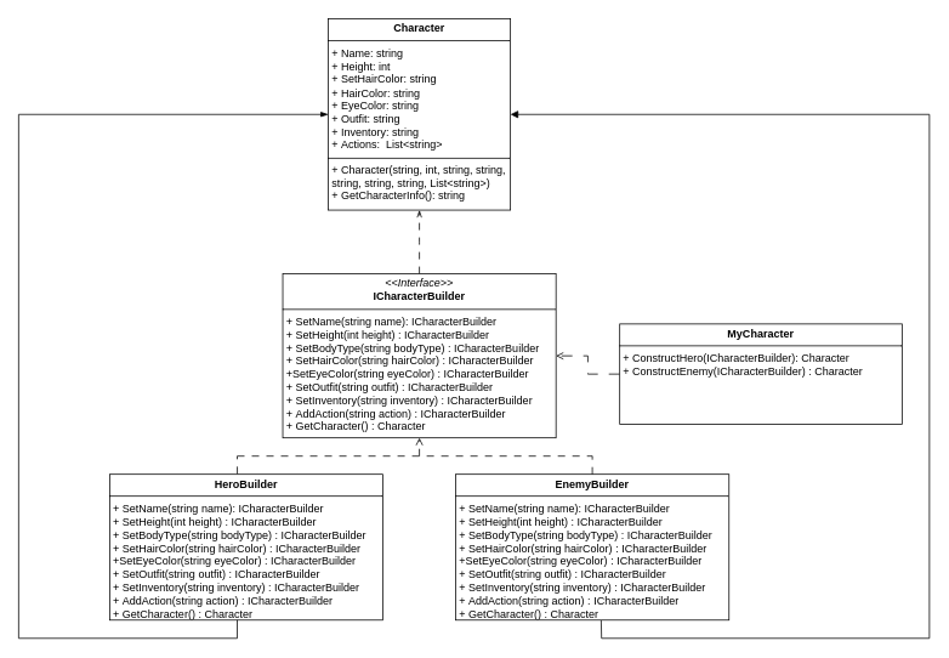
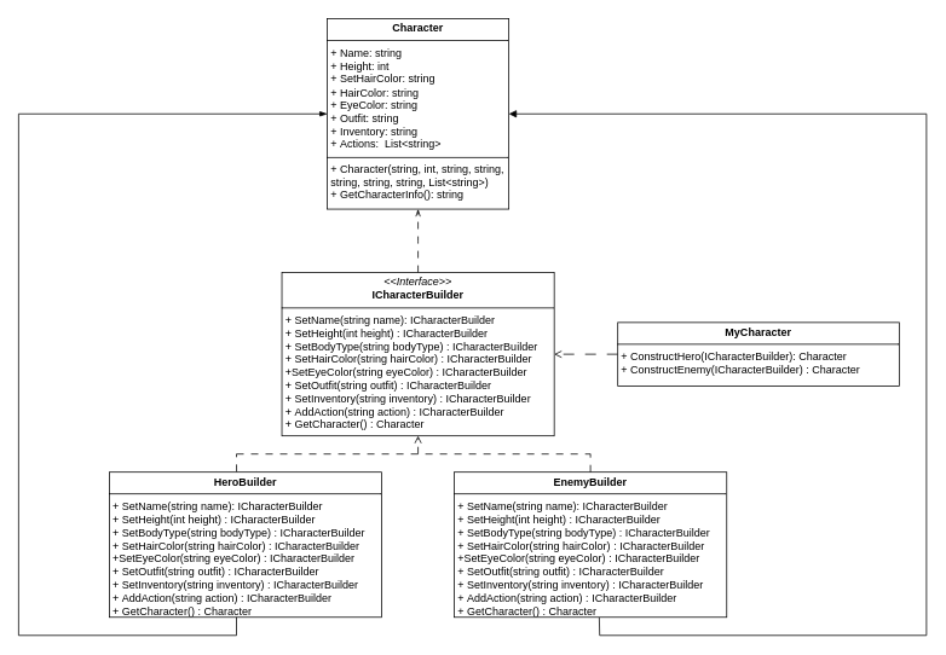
- <mxCell id="8" value="&lt;p style=&quot;margin:0px;margin-top:4px;text-align:center;&quot;&gt;&lt;b&gt;MyCharacter&lt;/b&gt;&lt;/p&gt;&lt;hr size=&quot;1&quot; style=&quot;border-style:solid;&quot;&gt;&lt;p style=&quot;margin: 0px 0px 0px 4px;&quot;&gt;+ ConstructHero(ICharacterBuilder):&amp;nbsp;&lt;span style=&quot;text-align: center;&quot;&gt;Character&lt;/span&gt;&lt;br&gt;+ ConstructEnemy(ICharacterBuilder)&amp;nbsp;&lt;span style=&quot;background-color: transparent; color: light-dark(rgb(0, 0, 0), rgb(255, 255, 255));&quot;&gt;:&amp;nbsp;&lt;/span&gt;&lt;span style=&quot;background-color: transparent; color: light-dark(rgb(0, 0, 0), rgb(255, 255, 255)); text-align: center;&quot;&gt;Character&lt;/span&gt;&lt;/p&gt;&lt;p style=&quot;margin:0px;margin-left:4px;&quot;&gt;&lt;br&gt;&lt;/p&gt;" style="verticalAlign=top;align=left;overflow=fill;html=1;whiteSpace=wrap;" vertex="1" parent="1"><mxGeometry x="680" y="355" width="310" height="110" as="geometry" /></mxCell>
+ <mxCell id="8" value="&lt;p style=&quot;margin:0px;margin-top:4px;text-align:center;&quot;&gt;&lt;b&gt;MyCharacter&lt;/b&gt;&lt;/p&gt;&lt;hr size=&quot;1&quot; style=&quot;border-style:solid;&quot;&gt;&lt;p style=&quot;margin: 0px 0px 0px 4px;&quot;&gt;+ ConstructHero(ICharacterBuilder):&amp;nbsp;&lt;span style=&quot;text-align: center;&quot;&gt;Character&lt;/span&gt;&lt;br&gt;+ ConstructEnemy(ICharacterBuilder)&amp;nbsp;&lt;span style=&quot;background-color: transparent; color: light-dark(rgb(0, 0, 0), rgb(255, 255, 255));&quot;&gt;:&amp;nbsp;&lt;/span&gt;&lt;span style=&quot;background-color: transparent; color: light-dark(rgb(0, 0, 0), rgb(255, 255, 255)); text-align: center;&quot;&gt;Character&lt;/span&gt;&lt;/p&gt;&lt;p style=&quot;margin:0px;margin-left:4px;&quot;&gt;&lt;br&gt;&lt;/p&gt;" style="verticalAlign=top;align=left;overflow=fill;html=1;whiteSpace=wrap;" vertex="1" parent="1"><mxGeometry x="680" y="355" width="310" height="70" as="geometry" /></mxCell>
